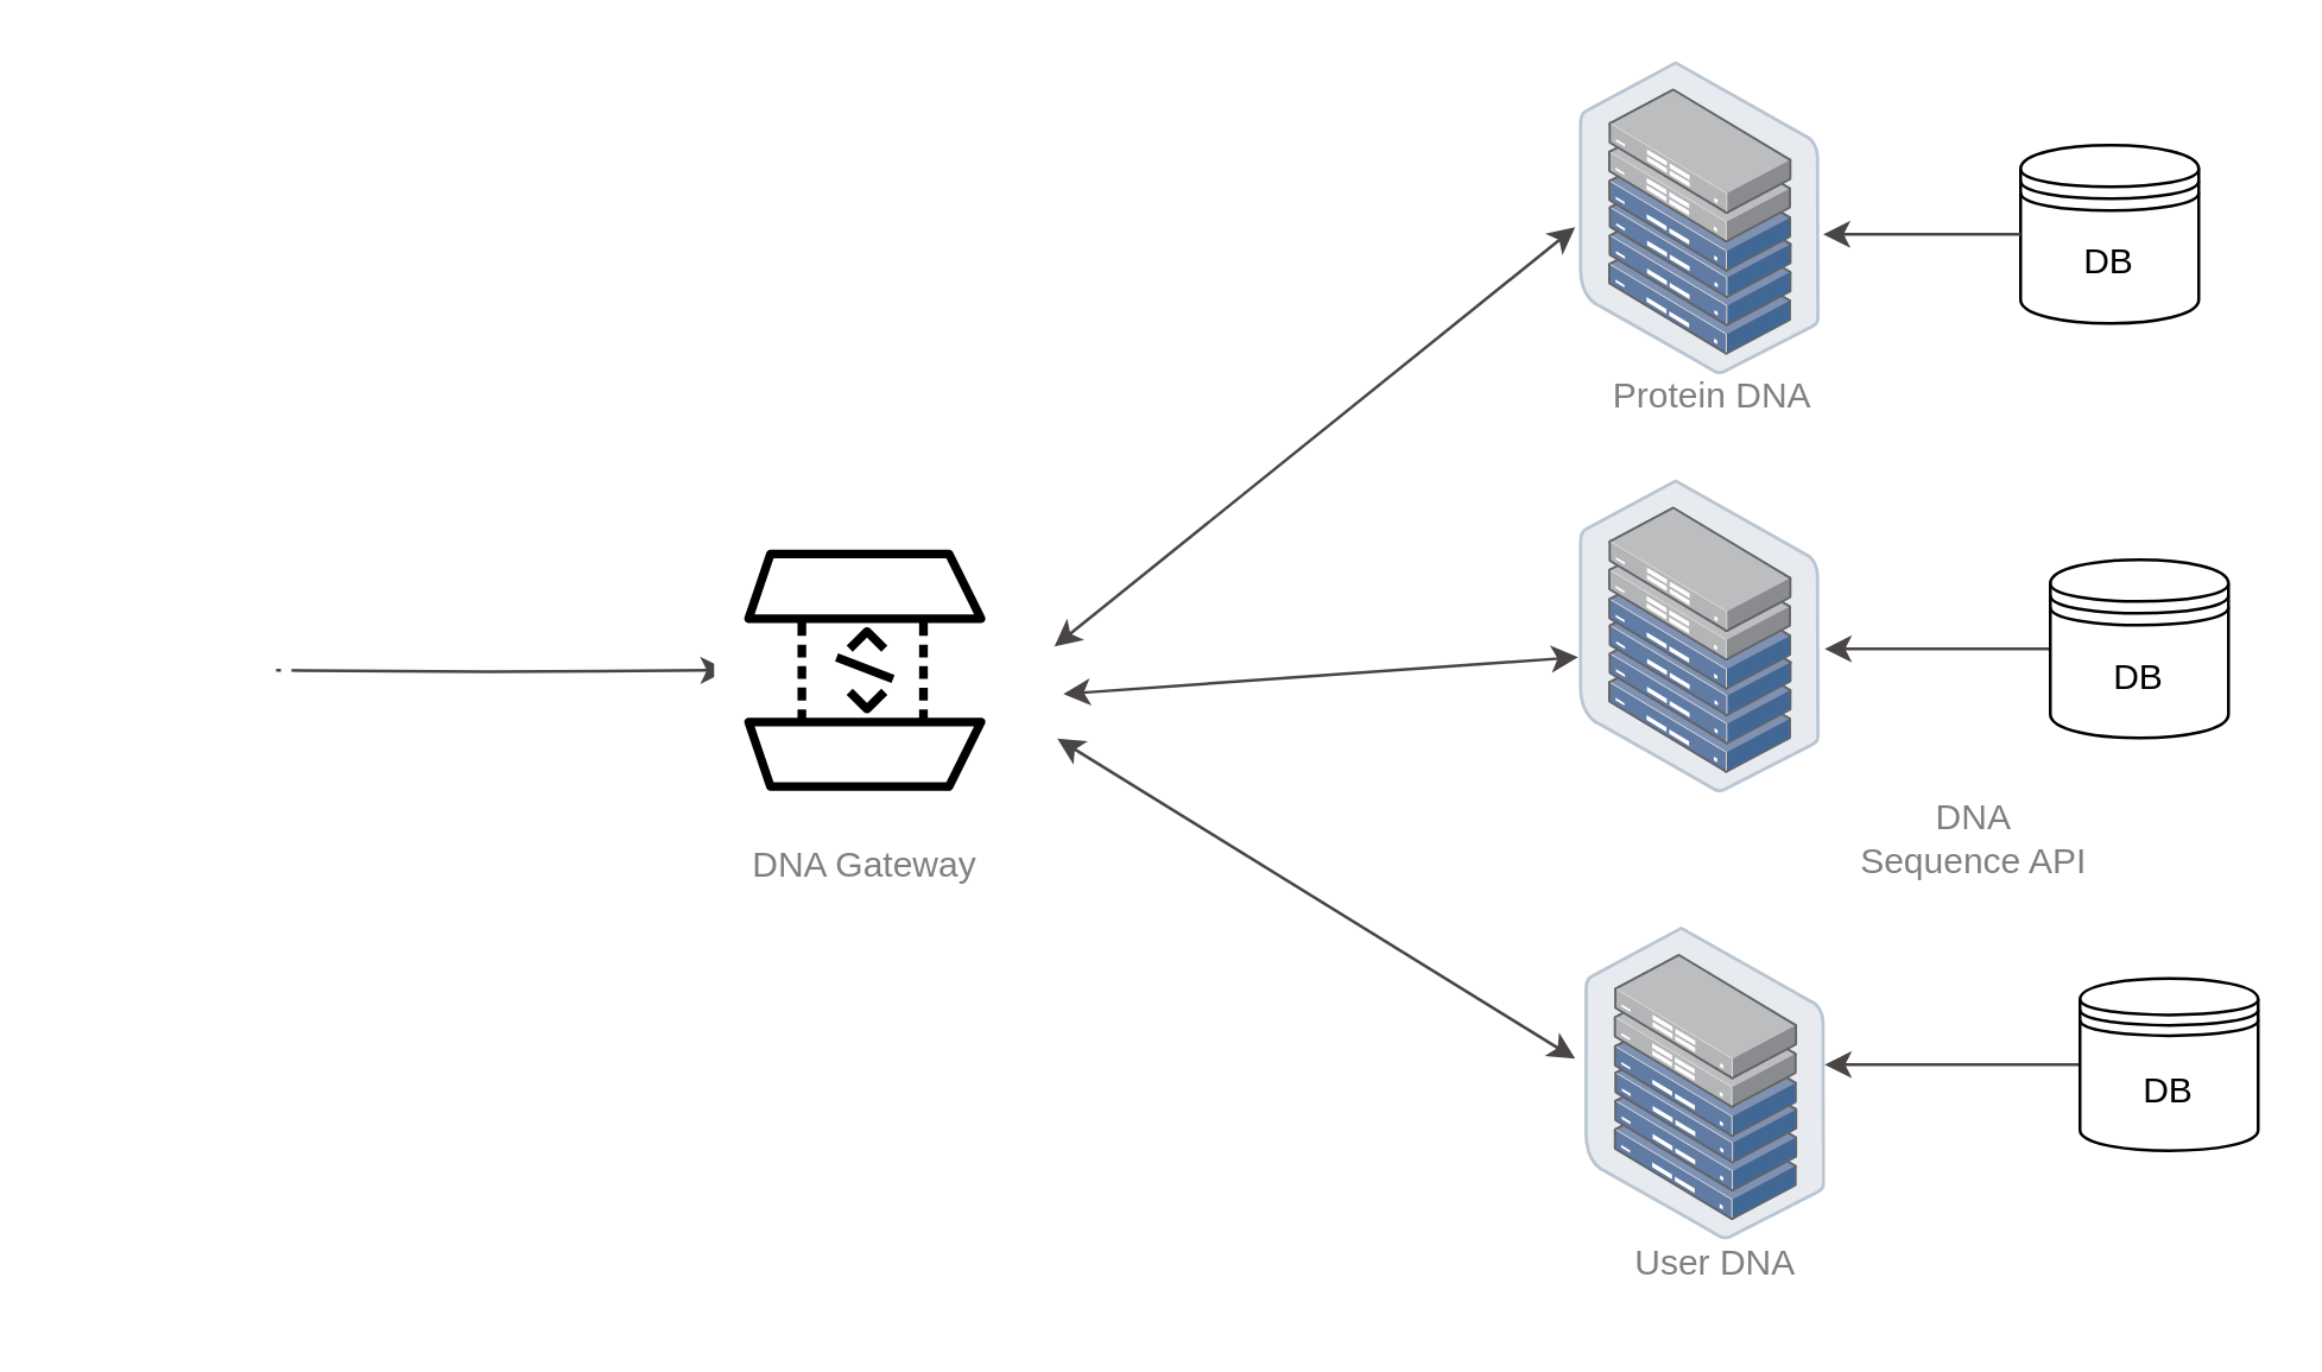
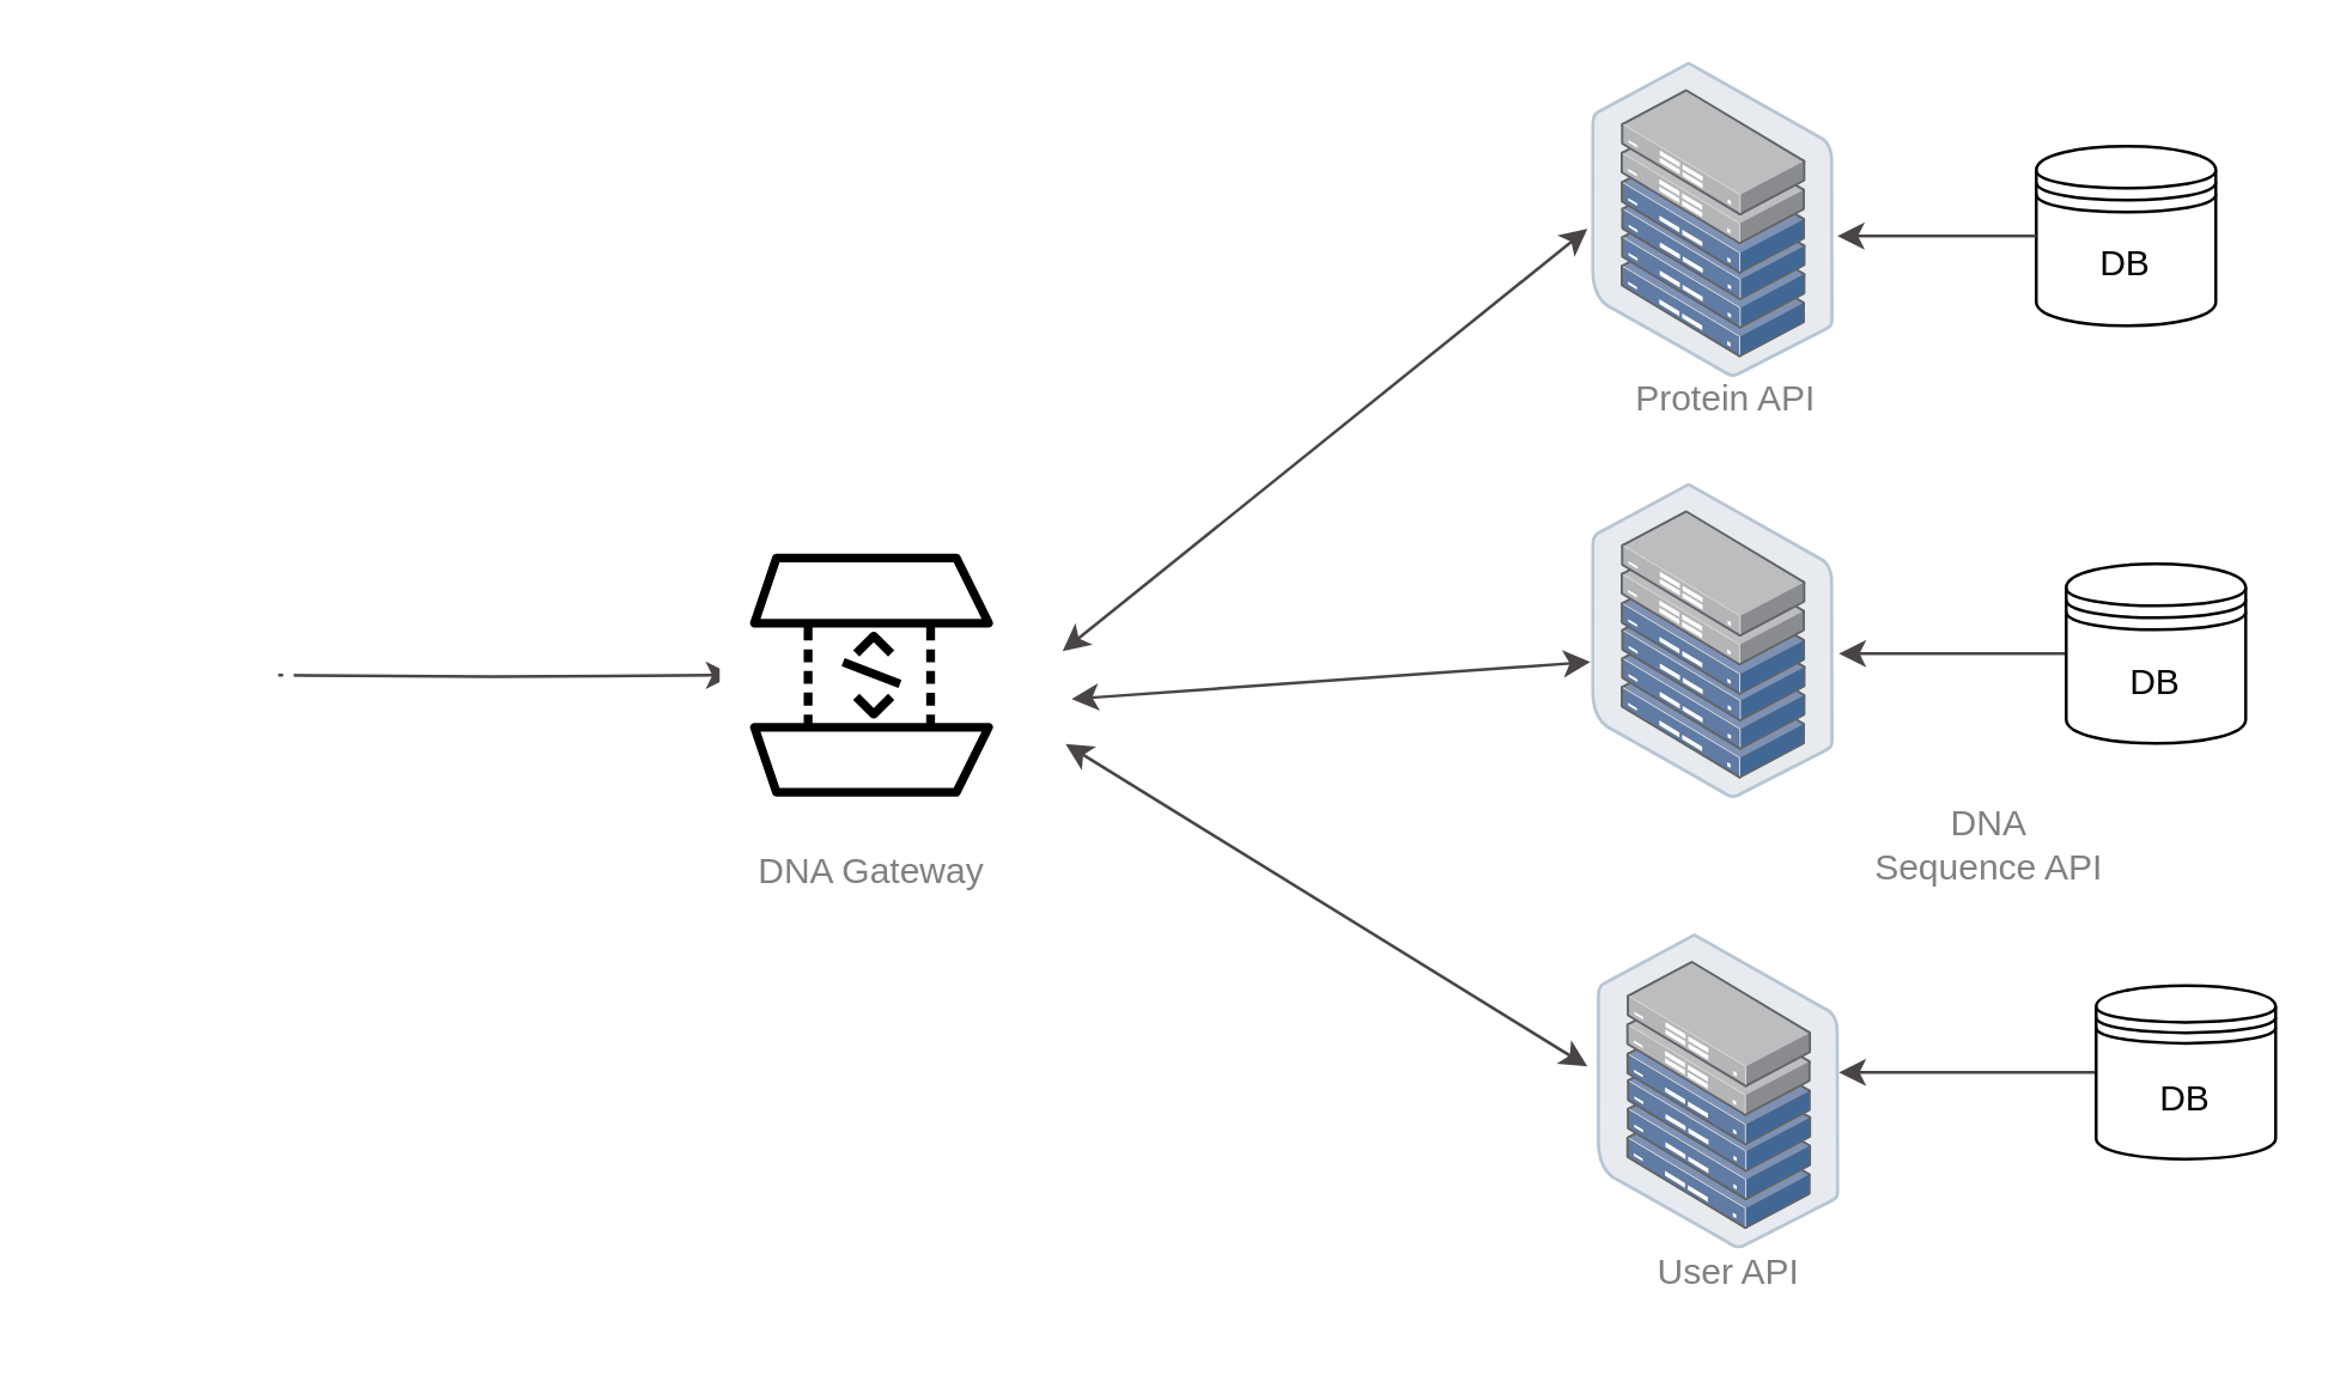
- <mxCell id="15" value="&lt;font color=&quot;#808080&quot;&gt;Protein DNA&lt;/font&gt;" style="text;html=1;strokeColor=none;fillColor=none;align=center;verticalAlign=middle;whiteSpace=wrap;rounded=0;container=0;" parent="1" vertex="1"><mxGeometry x="535.5" y="118.2" width="80.5" height="30" as="geometry" /></mxCell>
+ <mxCell id="15" value="&lt;font color=&quot;#808080&quot;&gt;Protein API&lt;/font&gt;" style="text;html=1;strokeColor=none;fillColor=none;align=center;verticalAlign=middle;whiteSpace=wrap;rounded=0;container=0;" parent="1" vertex="1"><mxGeometry x="535.5" y="118.2" width="80.5" height="30" as="geometry" /></mxCell>
- <mxCell id="20" value="&lt;font color=&quot;#808080&quot;&gt;User DNA&lt;/font&gt;" style="text;html=1;strokeColor=none;fillColor=none;align=center;verticalAlign=middle;whiteSpace=wrap;rounded=0;container=0;" parent="1" vertex="1"><mxGeometry x="537.4" y="409.6" width="80.5" height="30" as="geometry" /></mxCell>
+ <mxCell id="20" value="&lt;font color=&quot;#808080&quot;&gt;User API&lt;/font&gt;" style="text;html=1;strokeColor=none;fillColor=none;align=center;verticalAlign=middle;whiteSpace=wrap;rounded=0;container=0;" parent="1" vertex="1"><mxGeometry x="537.4" y="409.6" width="80.5" height="30" as="geometry" /></mxCell>
